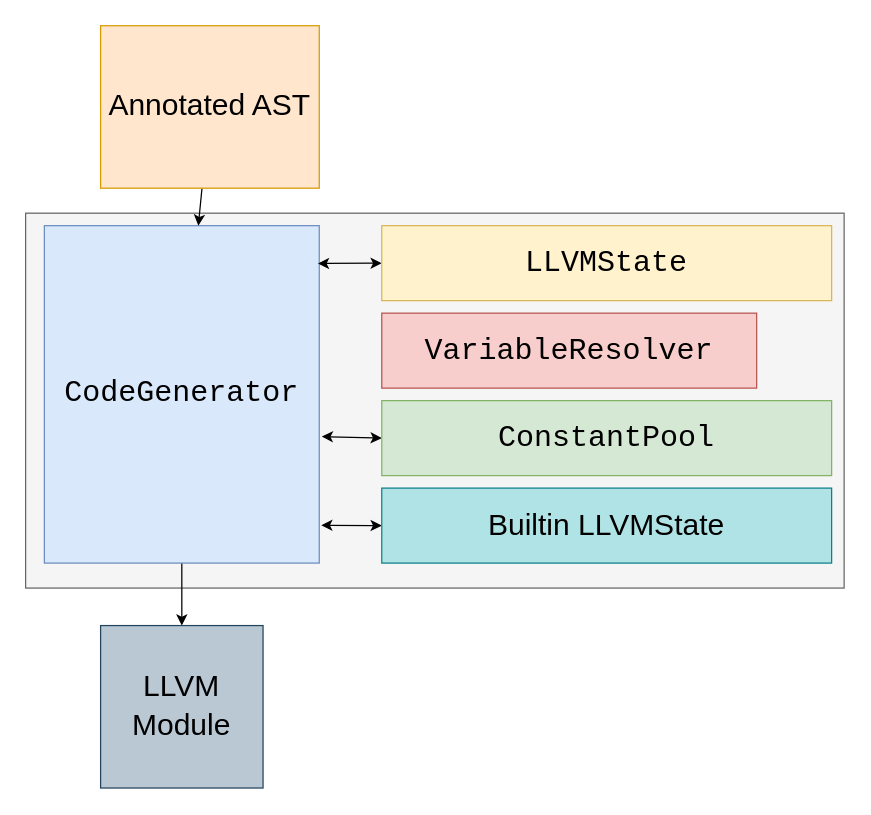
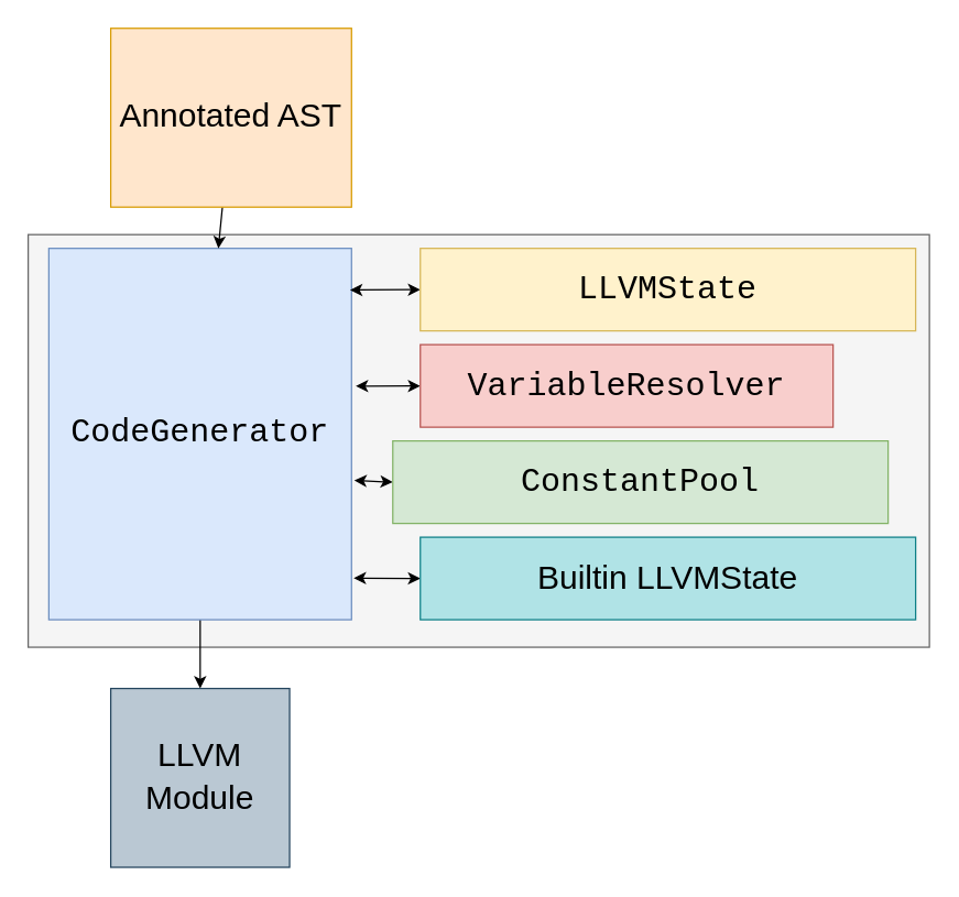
+ <mxCell id="10" style="edgeStyle=none;rounded=0;orthogonalLoop=1;jettySize=auto;html=1;exitX=0;exitY=0.5;exitDx=0;exitDy=0;fontFamily=Courier New;fontSize=18;startArrow=classic;startFill=1;endArrow=classic;endFill=1;entryX=1.014;entryY=0.371;entryDx=0;entryDy=0;entryPerimeter=0;" edge="1" parent="1" source="11" target="4"><mxGeometry relative="1" as="geometry"><mxPoint x="255" y="310" as="targetPoint" /></mxGeometry></mxCell>
- <mxCell id="13" value="&lt;font face=&quot;Courier New&quot;&gt;ConstantPool&lt;/font&gt;" style="rounded=0;whiteSpace=wrap;html=1;labelBackgroundColor=none;fontFamily=Helvetica;fontSize=24;fillColor=#d5e8d4;strokeColor=#82b366;" vertex="1" parent="1"><mxGeometry x="305" y="320" width="360" height="60" as="geometry" /></mxCell>
+ <mxCell id="13" value="&lt;font face=&quot;Courier New&quot;&gt;ConstantPool&lt;/font&gt;" style="rounded=0;whiteSpace=wrap;html=1;labelBackgroundColor=none;fontFamily=Helvetica;fontSize=24;fillColor=#d5e8d4;strokeColor=#82b366;" vertex="1" parent="1"><mxGeometry x="285" y="320" width="360" height="60" as="geometry" /></mxCell>
